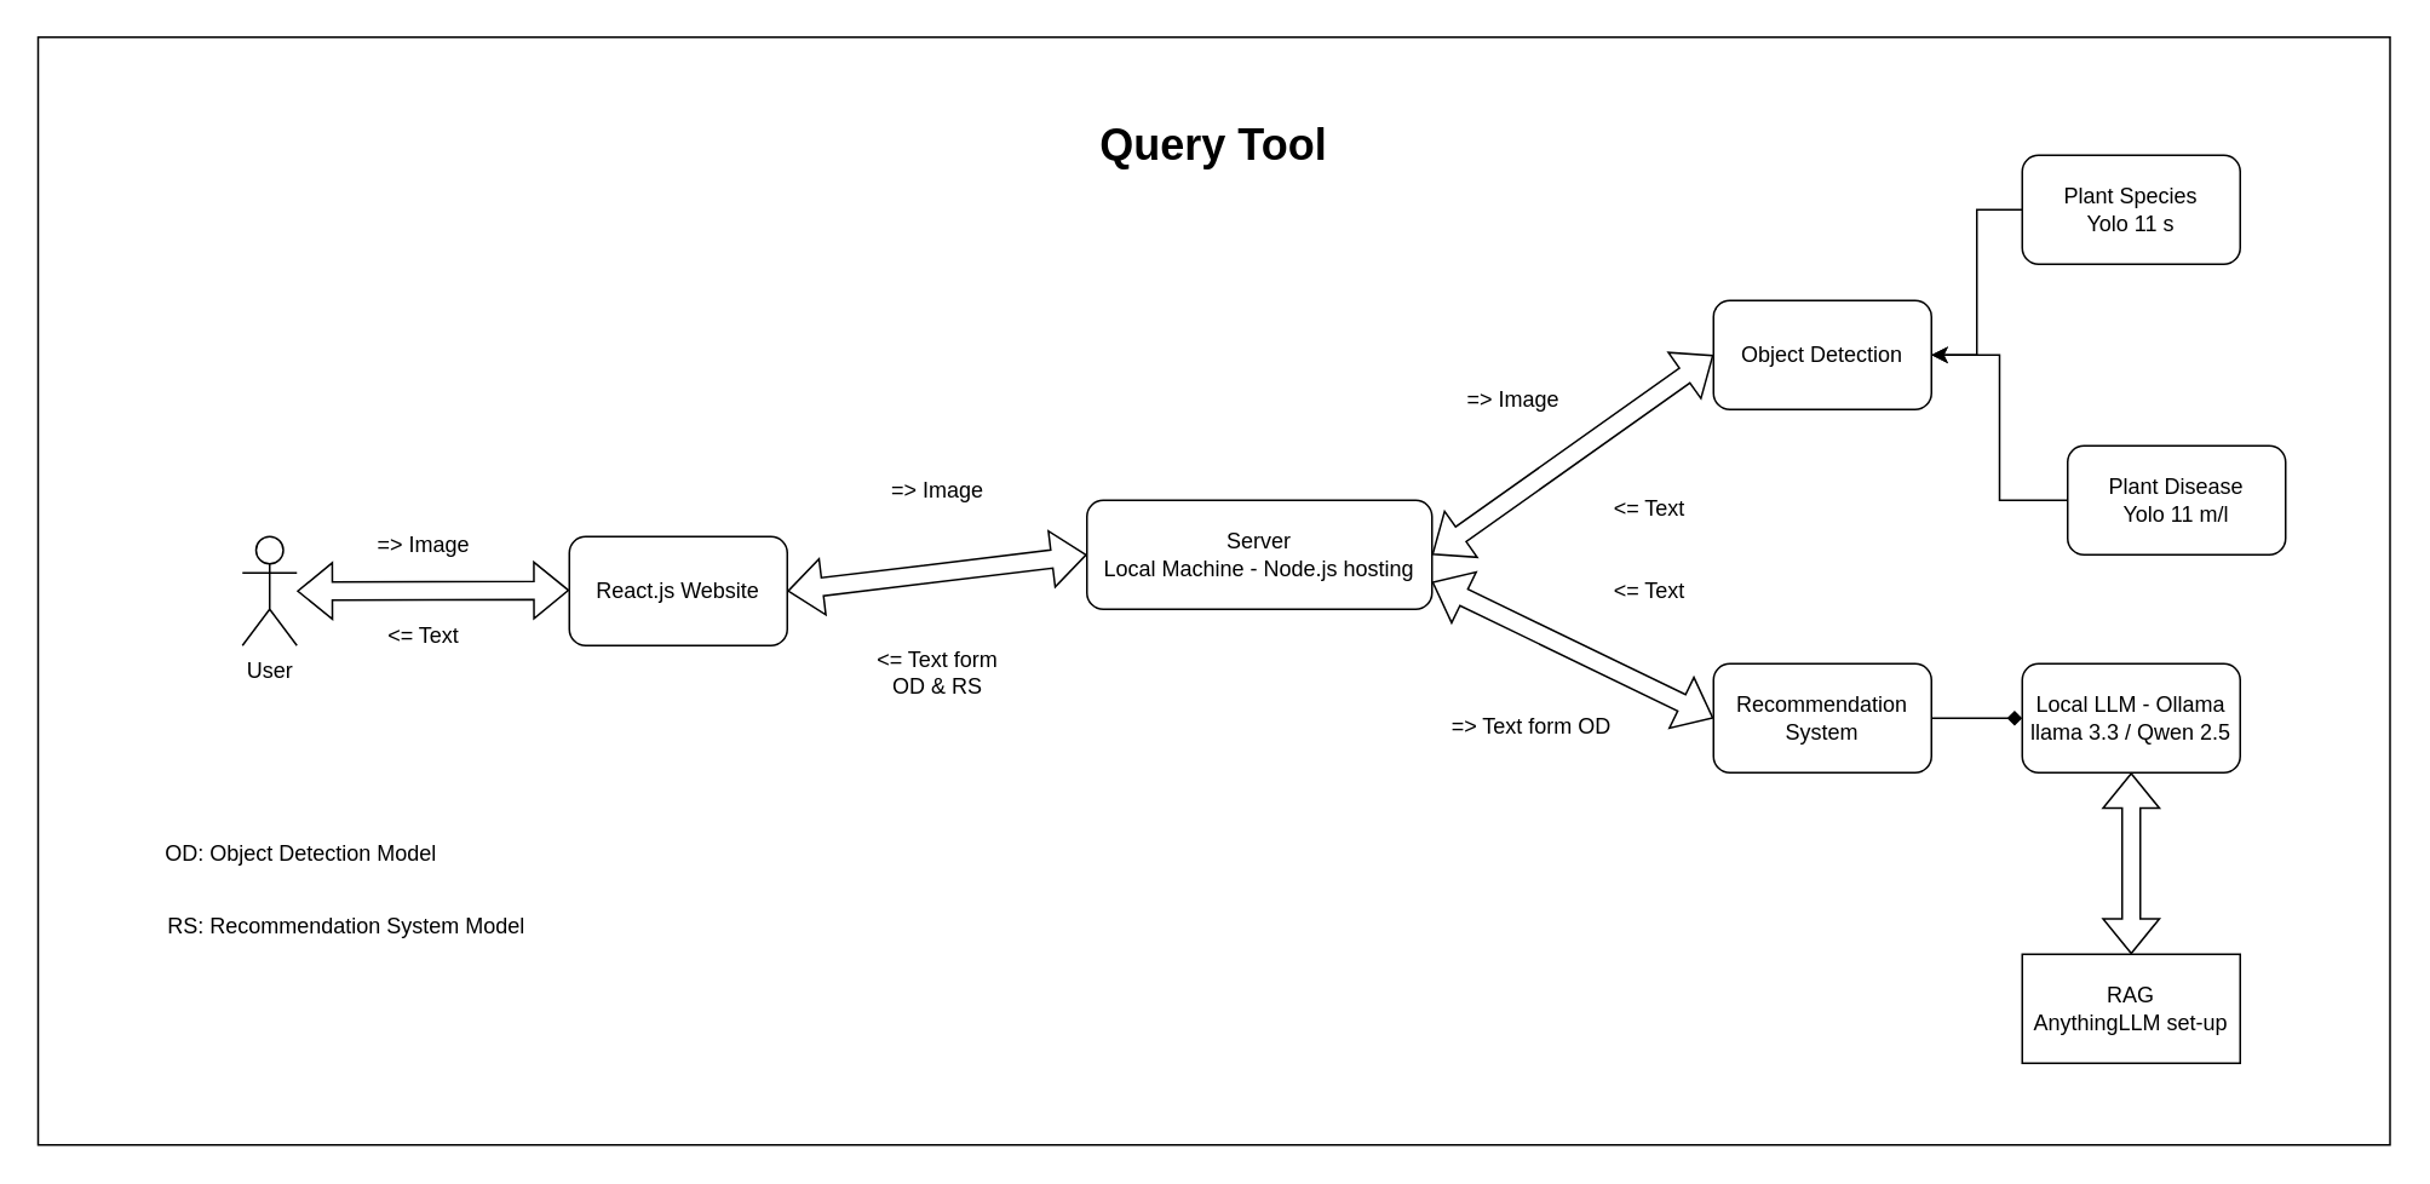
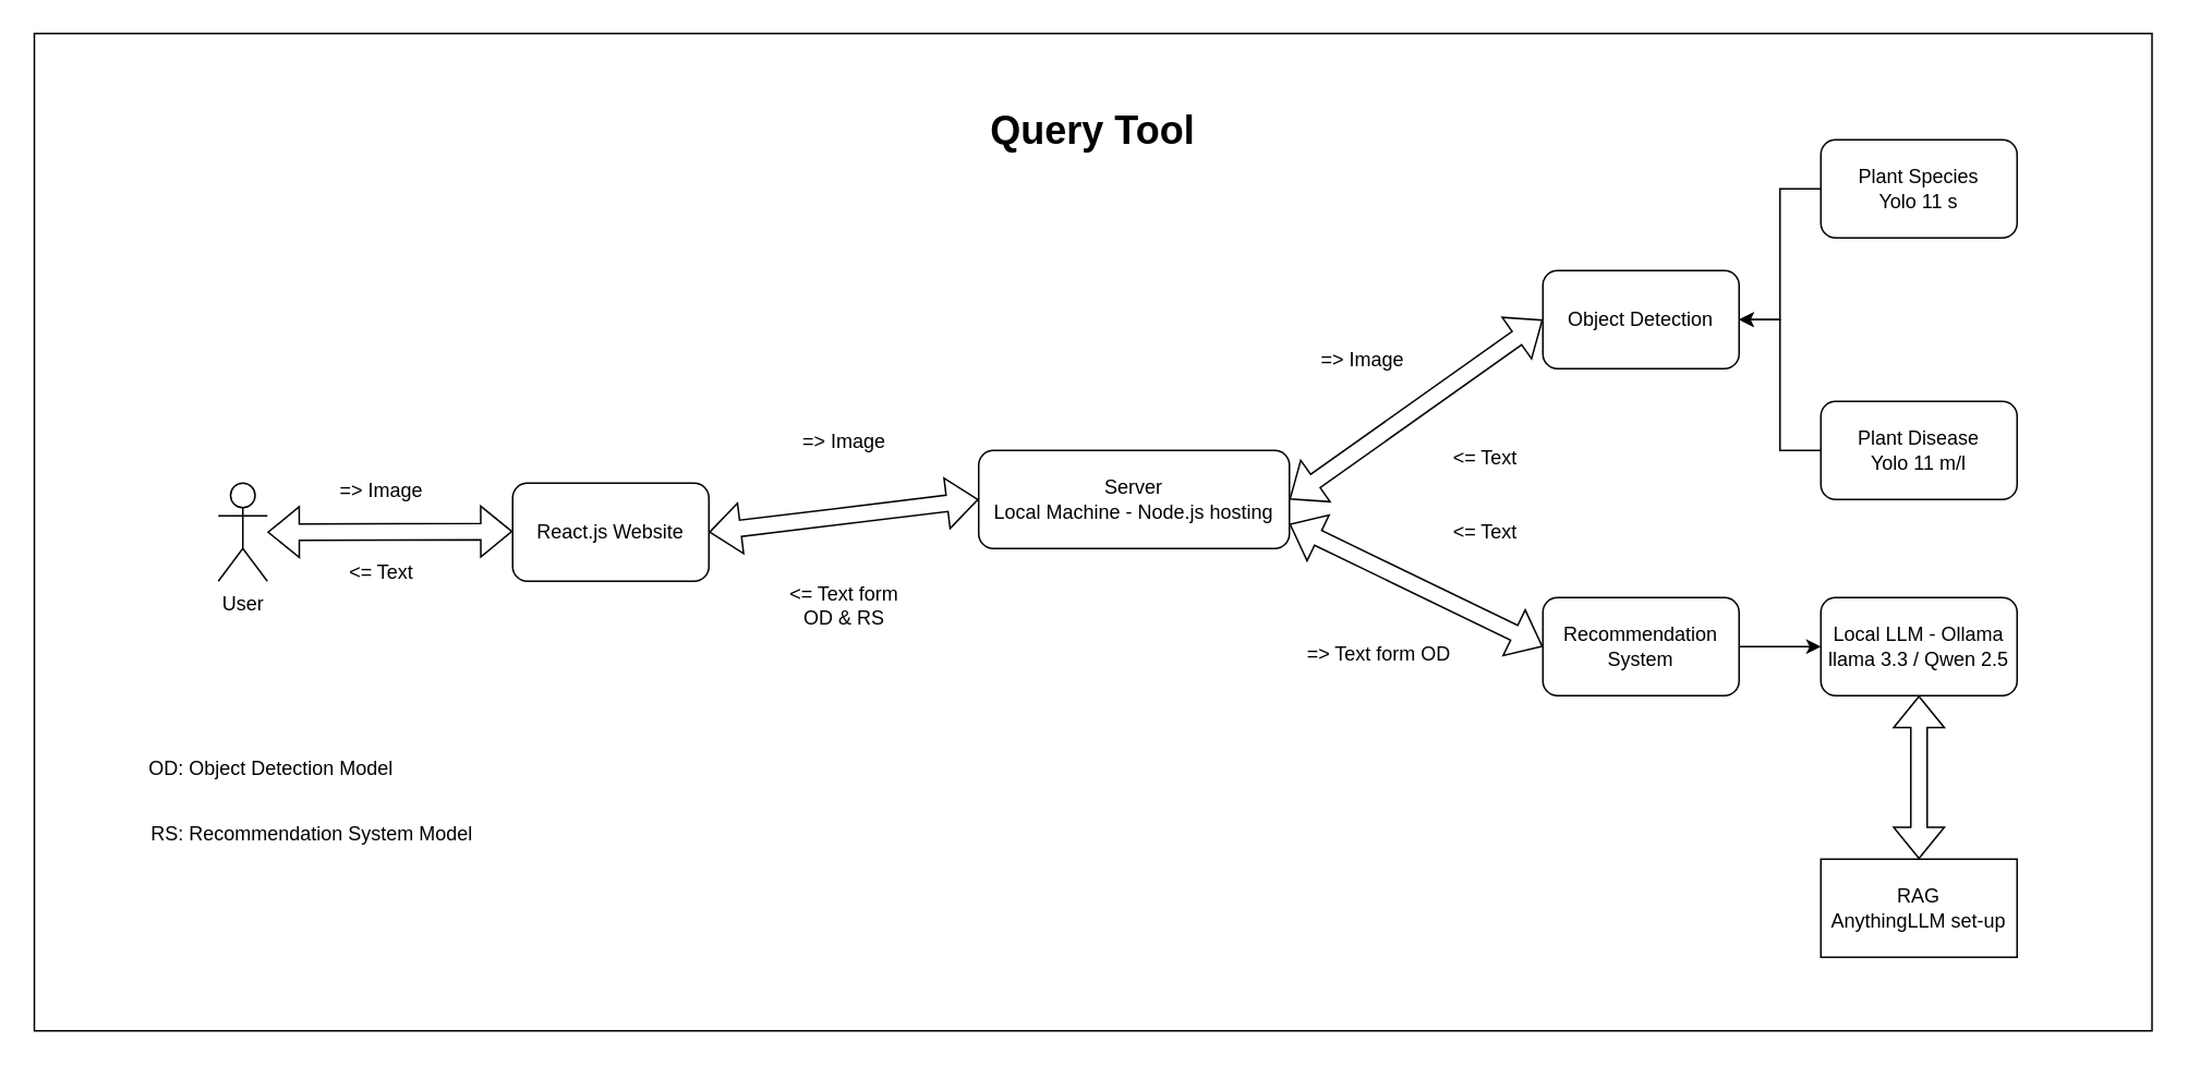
- <mxCell id="27" value="Plant Disease&lt;div&gt;Yolo 11 m/l&lt;/div&gt;" style="rounded=1;whiteSpace=wrap;html=1;" vertex="1" parent="1"><mxGeometry x="1138" y="245" width="120" height="60" as="geometry" /></mxCell>
+ <mxCell id="27" value="Plant Disease&lt;div&gt;Yolo 11 m/l&lt;/div&gt;" style="rounded=1;whiteSpace=wrap;html=1;" vertex="1" parent="1"><mxGeometry x="1113" y="245" width="120" height="60" as="geometry" /></mxCell>
- <mxCell id="9" style="edgeStyle=orthogonalEdgeStyle;rounded=0;orthogonalLoop=1;jettySize=auto;html=1;endArrow=diamond;" edge="1" parent="1" source="10" target="28"><mxGeometry relative="1" as="geometry" /></mxCell>
+ <mxCell id="9" style="edgeStyle=orthogonalEdgeStyle;rounded=0;orthogonalLoop=1;jettySize=auto;html=1;" edge="1" parent="1" source="10" target="28"><mxGeometry relative="1" as="geometry" /></mxCell>
